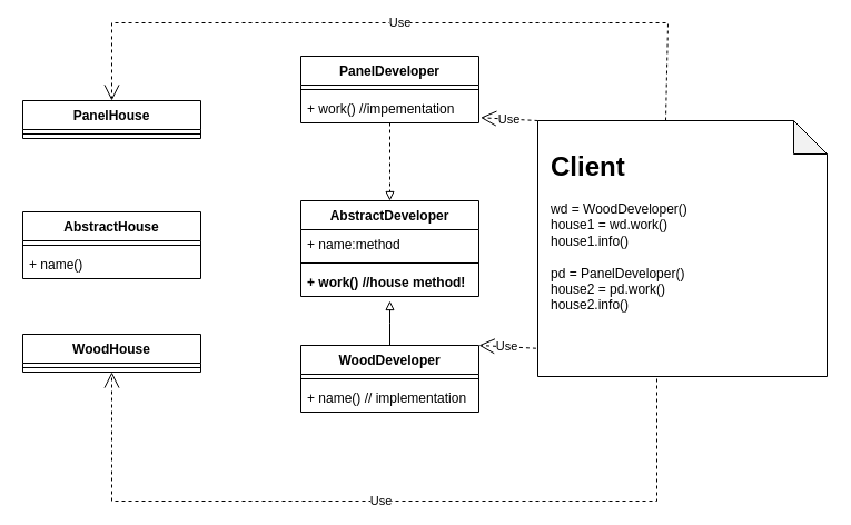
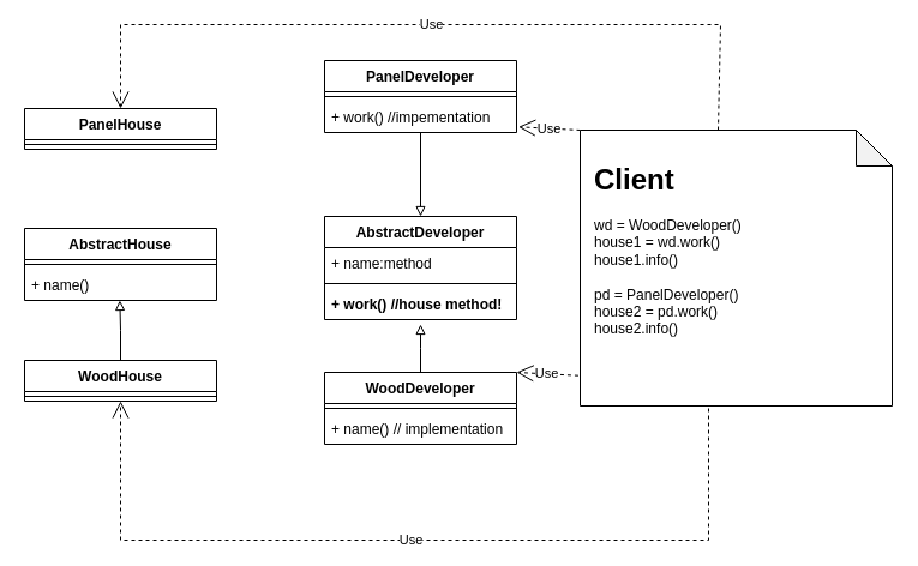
- <mxCell id="14" style="edgeStyle=orthogonalEdgeStyle;rounded=0;orthogonalLoop=1;jettySize=auto;html=1;endArrow=block;endFill=0;dashed=1;" parent="1" source="15" target="10" edge="1"><mxGeometry relative="1" as="geometry" /></mxCell>
+ <mxCell id="14" style="edgeStyle=orthogonalEdgeStyle;rounded=0;orthogonalLoop=1;jettySize=auto;html=1;endArrow=block;endFill=0;" parent="1" source="15" target="10" edge="1"><mxGeometry relative="1" as="geometry" /></mxCell>
+ <mxCell id="5" style="edgeStyle=orthogonalEdgeStyle;rounded=0;orthogonalLoop=1;jettySize=auto;html=1;exitX=0.5;exitY=0;exitDx=0;exitDy=0;entryX=0.496;entryY=1;entryDx=0;entryDy=0;entryPerimeter=0;endArrow=block;endFill=0;" parent="1" source="6" target="4" edge="1"><mxGeometry relative="1" as="geometry" /></mxCell>
